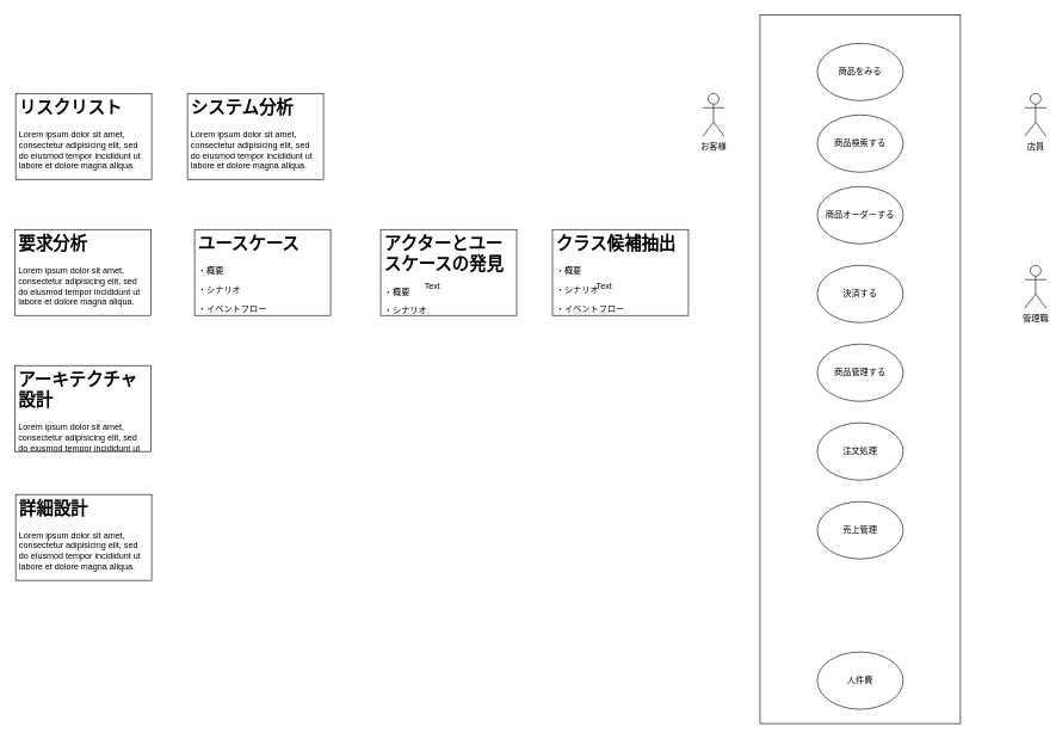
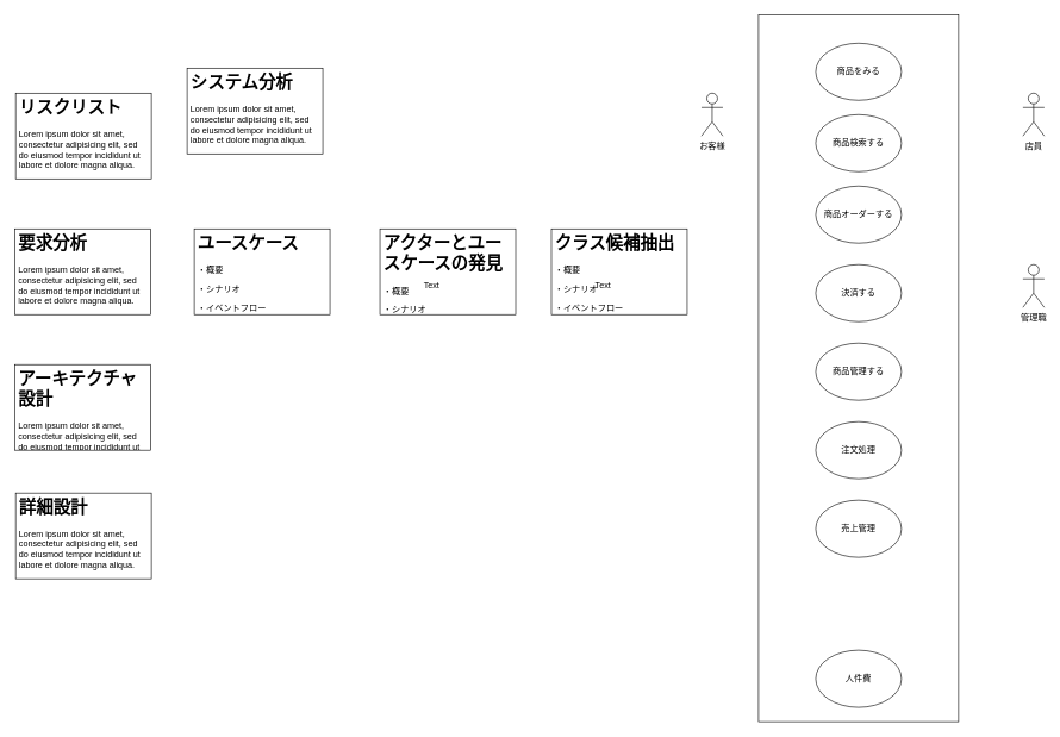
- <mxCell id="4" value="&lt;h1&gt;システム分析&lt;/h1&gt;&lt;p&gt;Lorem ipsum dolor sit amet, consectetur adipisicing elit, sed do eiusmod tempor incididunt ut labore et dolore magna aliqua.&lt;/p&gt;" style="text;html=1;spacing=5;spacingTop=-20;whiteSpace=wrap;overflow=hidden;rounded=0;strokeColor=#000000;" parent="1" vertex="1"><mxGeometry x="261" y="130" width="190" height="120" as="geometry" /></mxCell>
+ <mxCell id="4" value="&lt;h1&gt;システム分析&lt;/h1&gt;&lt;p&gt;Lorem ipsum dolor sit amet, consectetur adipisicing elit, sed do eiusmod tempor incididunt ut labore et dolore magna aliqua.&lt;/p&gt;" style="text;html=1;spacing=5;spacingTop=-20;whiteSpace=wrap;overflow=hidden;rounded=0;strokeColor=#000000;" parent="1" vertex="1"><mxGeometry x="261" y="95" width="190" height="120" as="geometry" /></mxCell>
